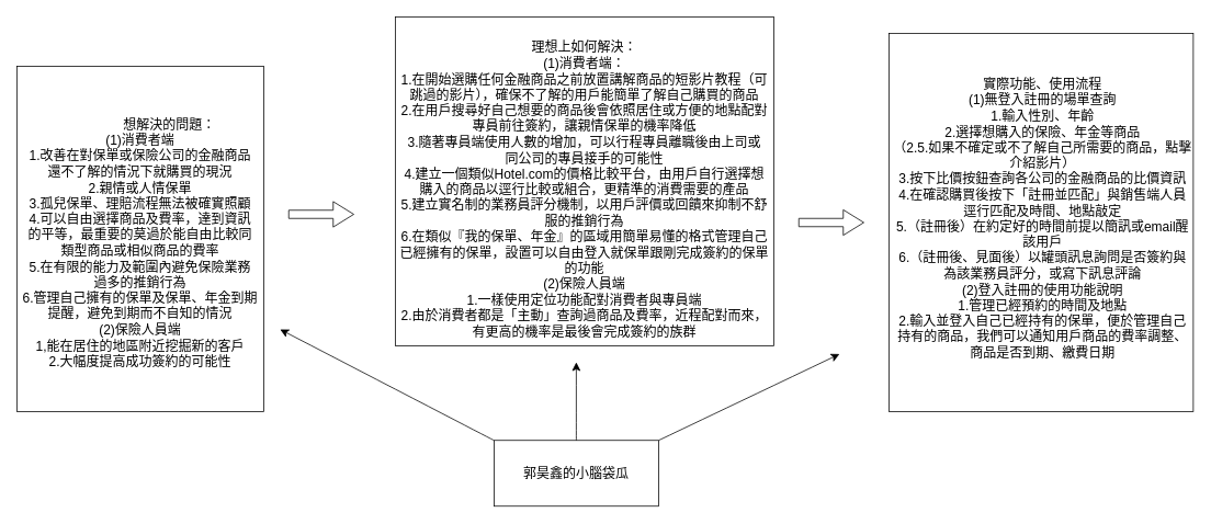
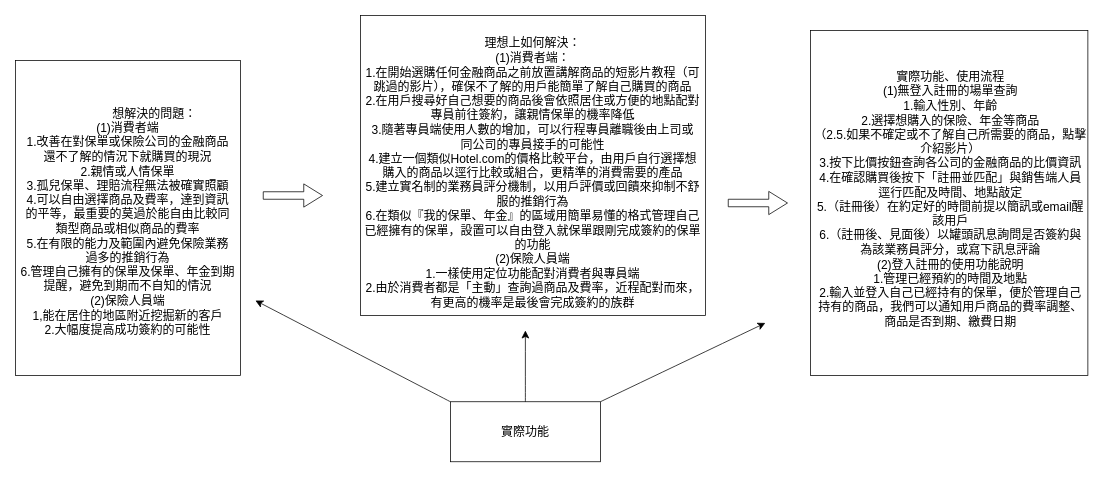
- <mxCell id="3" value="郭昊鑫的小腦袋瓜" style="text;strokeColor=none;fillColor=none;html=1;align=center;verticalAlign=middle;whiteSpace=wrap;rounded=0;fontSize=16;" vertex="1" parent="1"><mxGeometry x="600" y="535" width="200" height="80" as="geometry" /></mxCell>
+ <mxCell id="3" value="實際功能" style="text;strokeColor=none;fillColor=none;html=1;align=center;verticalAlign=middle;whiteSpace=wrap;rounded=0;fontSize=16;" vertex="1" parent="1"><mxGeometry x="600" y="535" width="200" height="80" as="geometry" /></mxCell>
